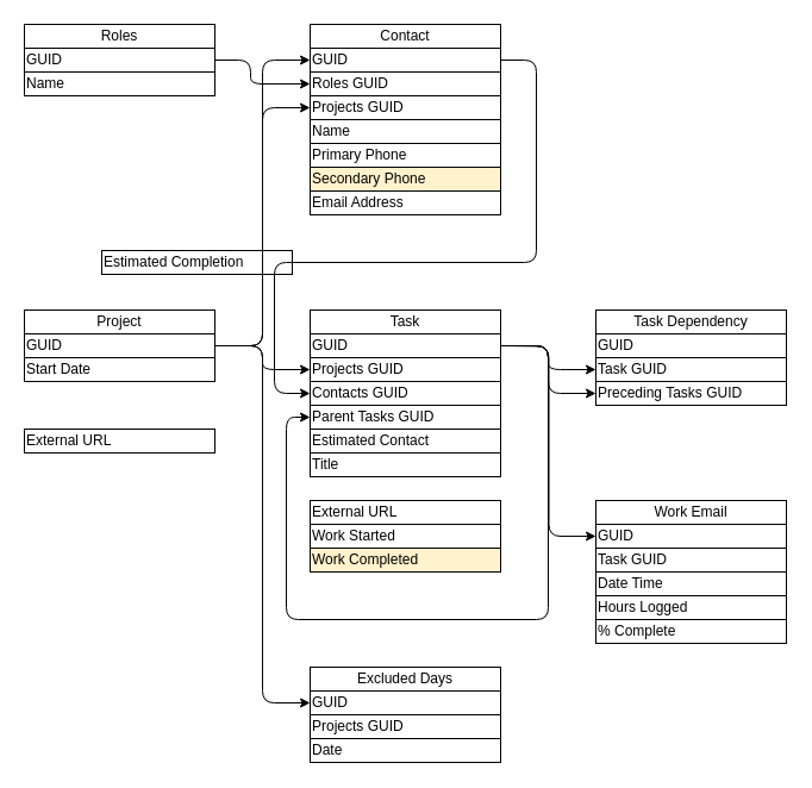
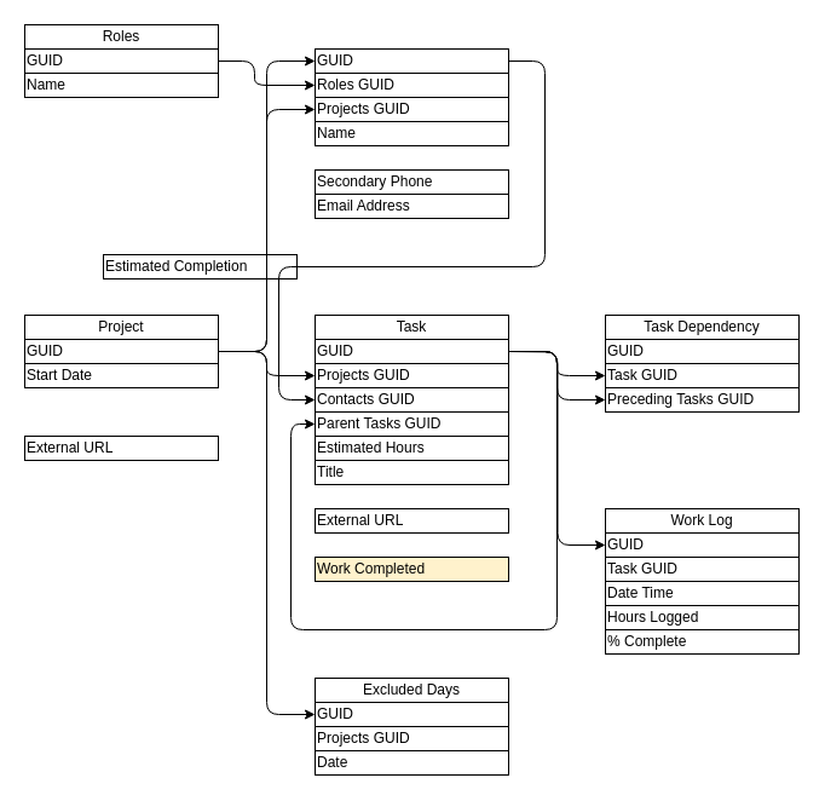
- <mxCell id="3" value="Contact" style="rounded=0;whiteSpace=wrap;html=1;" vertex="1" parent="1"><mxGeometry x="260" y="20" width="160" height="20" as="geometry" /></mxCell>
- <mxCell id="29" value="Primary Phone" style="rounded=0;whiteSpace=wrap;html=1;align=left;" vertex="1" parent="1"><mxGeometry x="260" y="120" width="160" height="20" as="geometry" /></mxCell>
- <mxCell id="30" value="Secondary Phone" style="rounded=0;whiteSpace=wrap;html=1;align=left;fillColor=#fff2cc;" vertex="1" parent="1"><mxGeometry x="260" y="140" width="160" height="20" as="geometry" /></mxCell>
+ <mxCell id="30" value="Secondary Phone" style="rounded=0;whiteSpace=wrap;html=1;align=left;" vertex="1" parent="1"><mxGeometry x="260" y="140" width="160" height="20" as="geometry" /></mxCell>
- <mxCell id="7" value="Estimated Contact" style="rounded=0;whiteSpace=wrap;html=1;align=left;" vertex="1" parent="1"><mxGeometry x="260" y="360" width="160" height="20" as="geometry" /></mxCell>
+ <mxCell id="7" value="Estimated Hours" style="rounded=0;whiteSpace=wrap;html=1;align=left;" vertex="1" parent="1"><mxGeometry x="260" y="360" width="160" height="20" as="geometry" /></mxCell>
- <mxCell id="12" value="Work Email" style="rounded=0;whiteSpace=wrap;html=1;" vertex="1" parent="1"><mxGeometry x="500" y="420" width="160" height="20" as="geometry" /></mxCell>
+ <mxCell id="12" value="Work Log" style="rounded=0;whiteSpace=wrap;html=1;" vertex="1" parent="1"><mxGeometry x="500" y="420" width="160" height="20" as="geometry" /></mxCell>
- <mxCell id="50" value="Work Started" style="rounded=0;whiteSpace=wrap;html=1;align=left;" vertex="1" parent="1"><mxGeometry x="260" y="440" width="160" height="20" as="geometry" /></mxCell>
